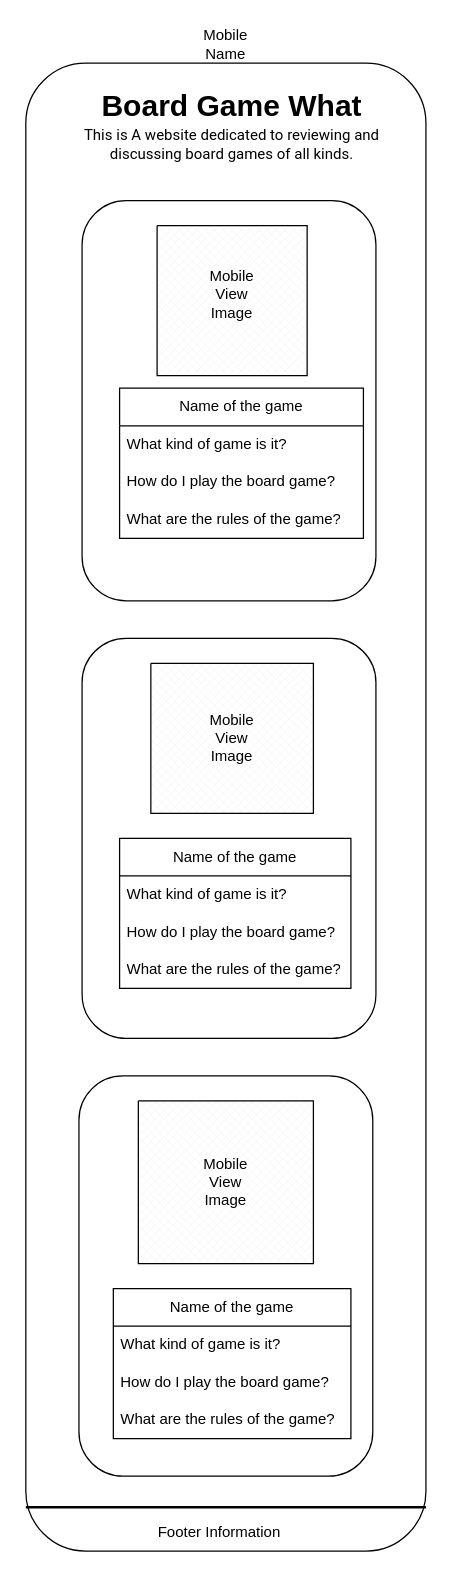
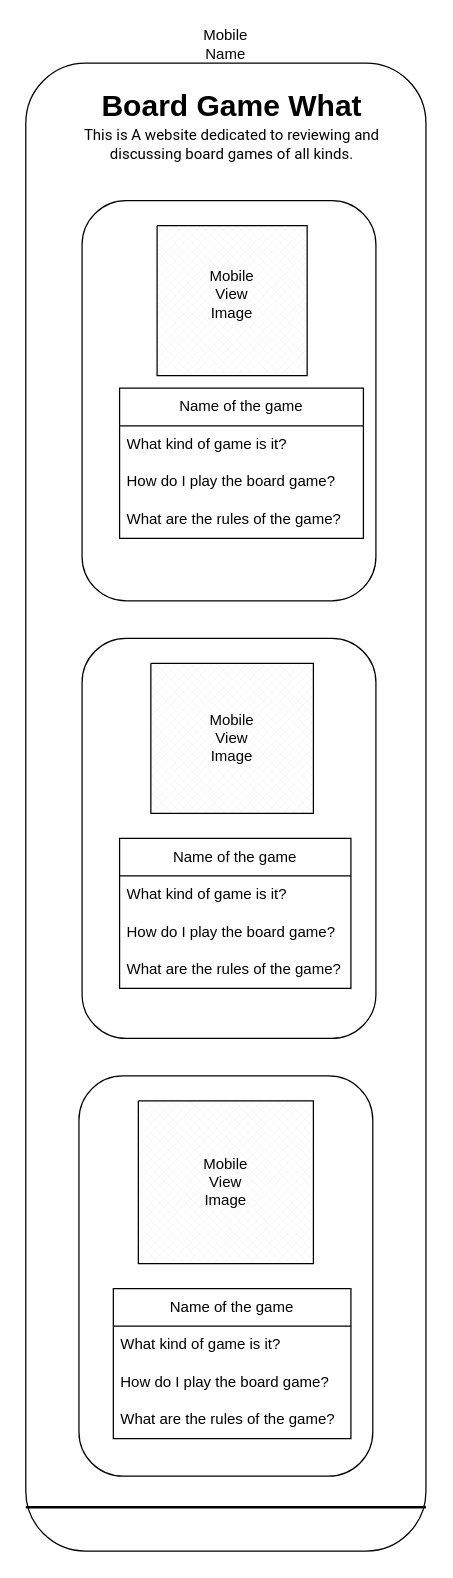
- <mxCell id="28" value="Footer Information" style="text;html=1;align=center;verticalAlign=middle;whiteSpace=wrap;rounded=0;" vertex="1" parent="1"><mxGeometry x="50" y="1210" width="250" height="30" as="geometry" /></mxCell>
